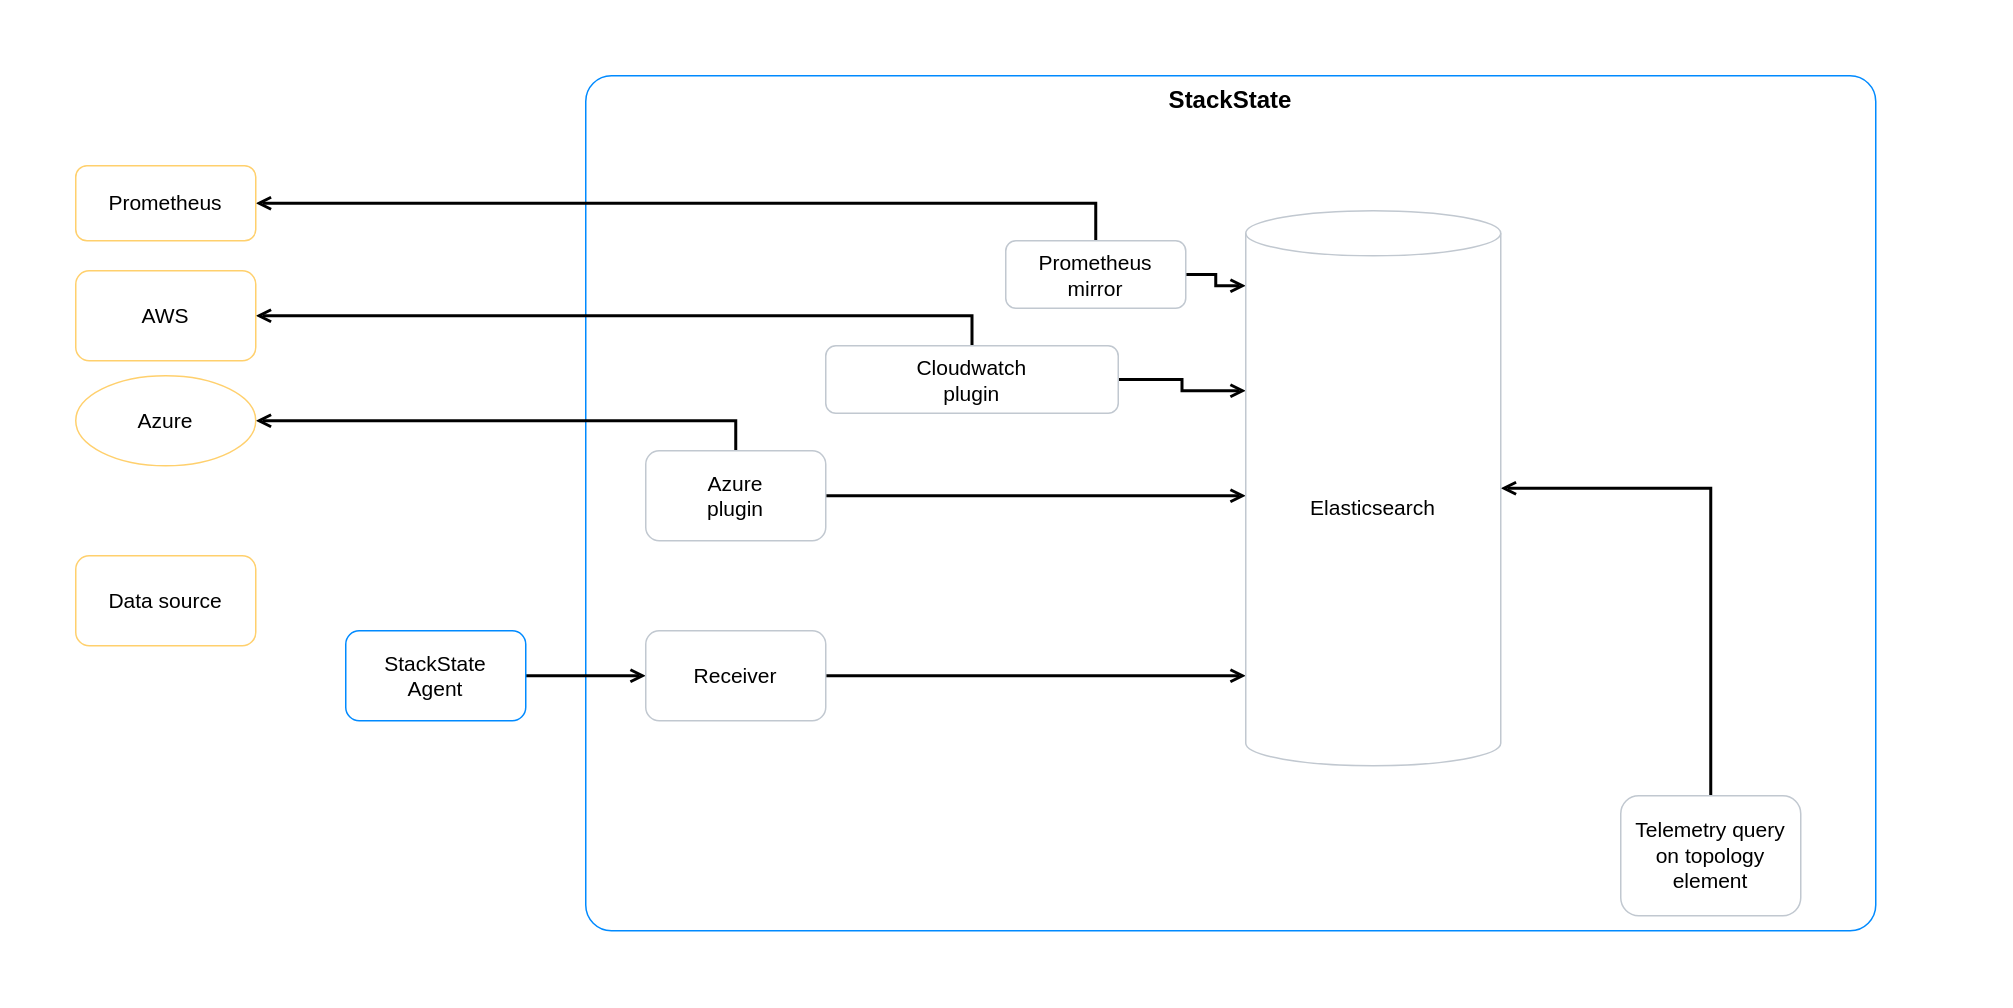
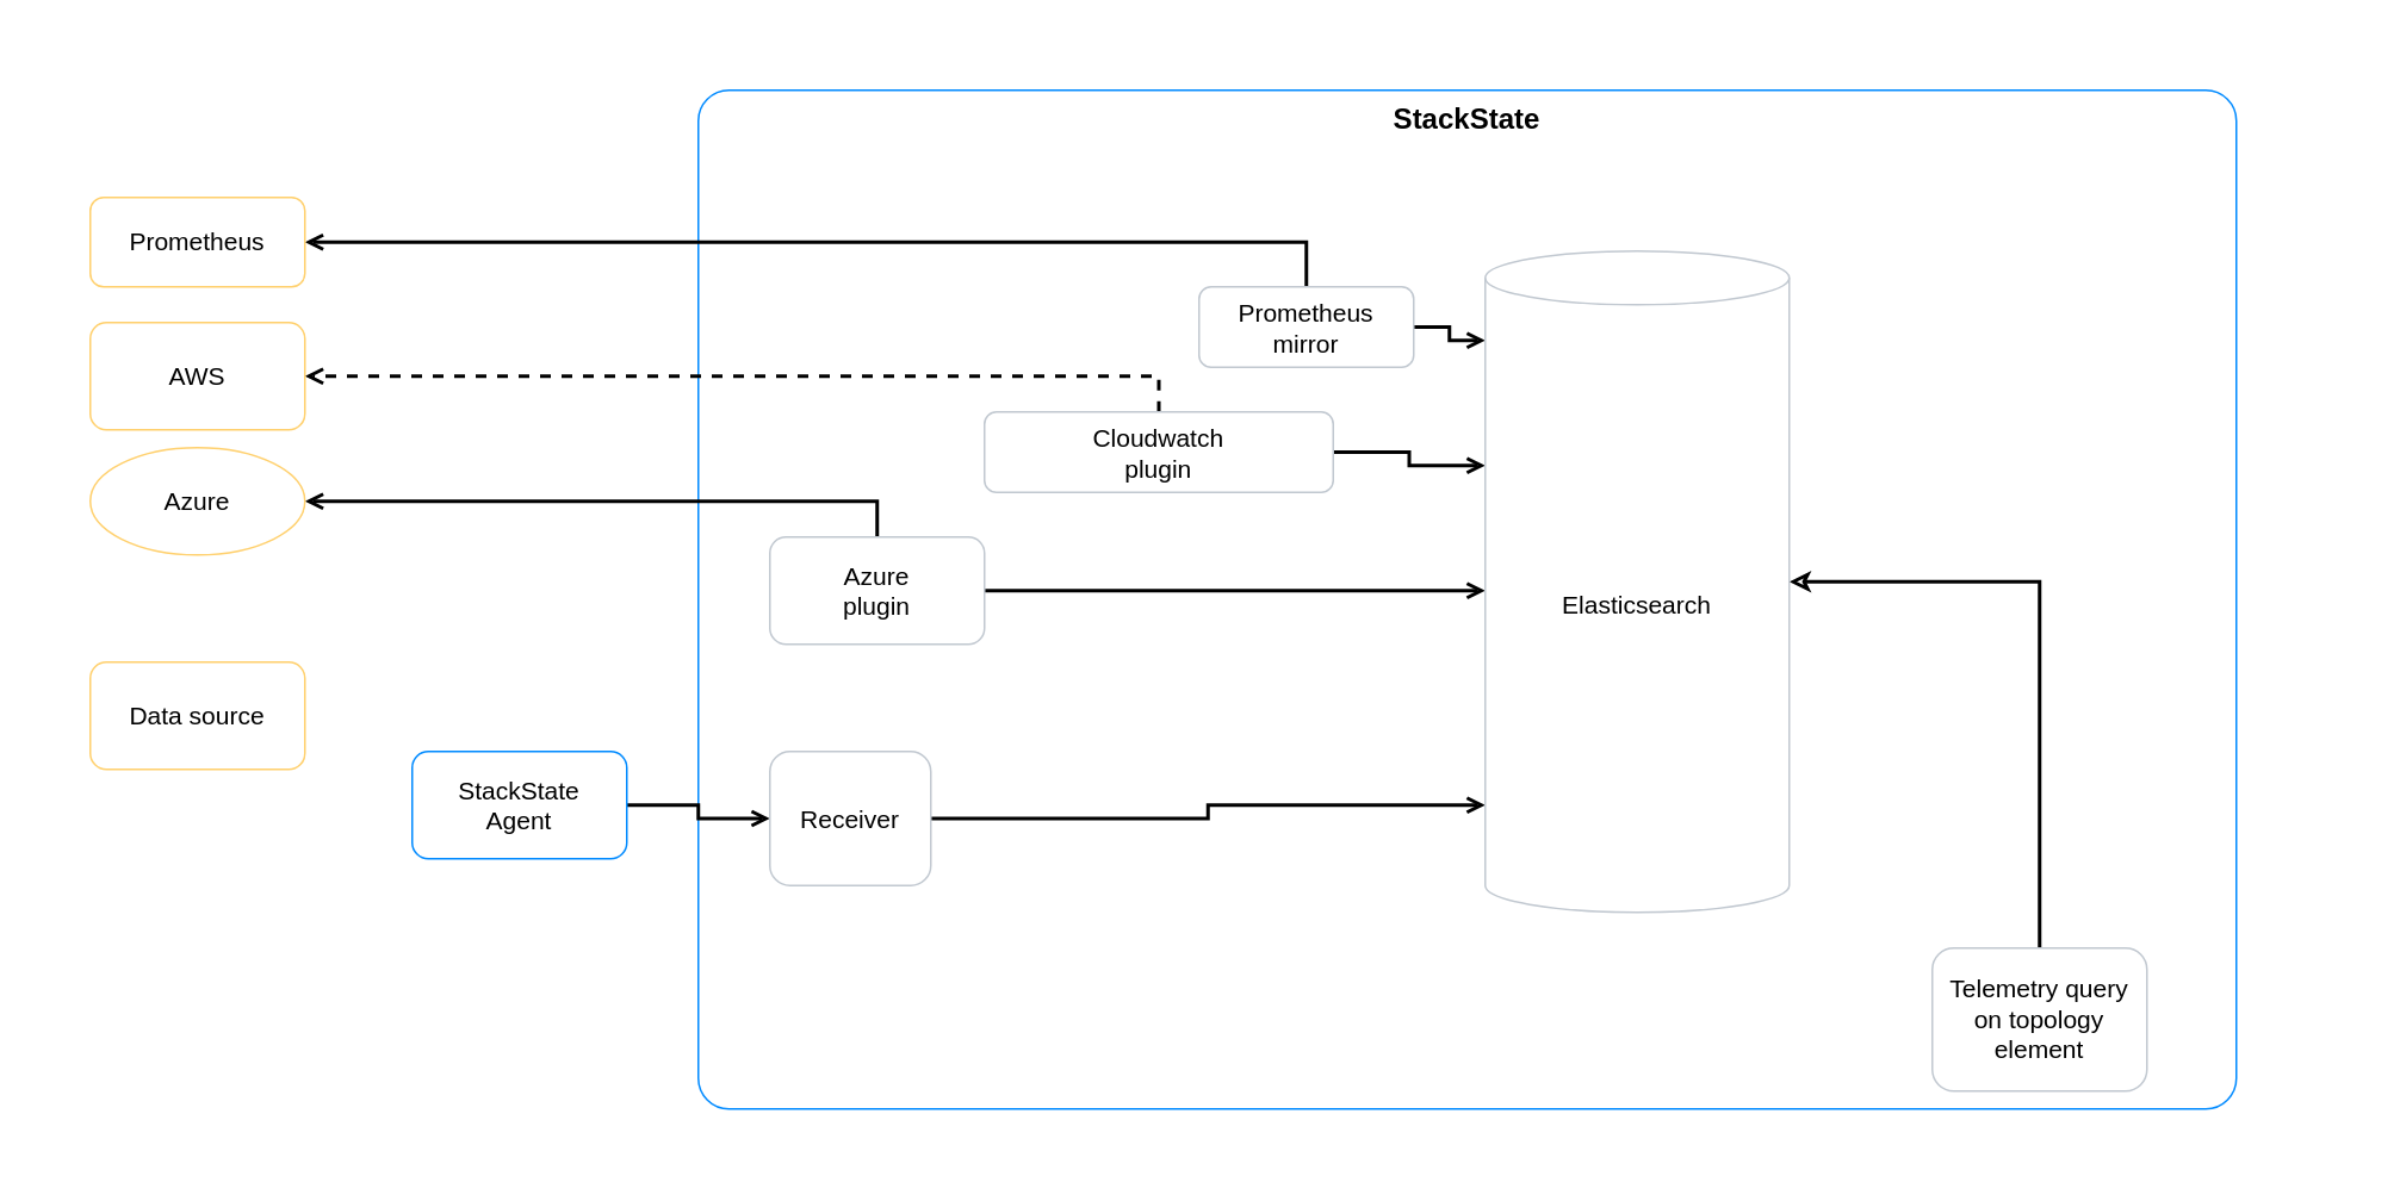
- <mxCell id="9" style="edgeStyle=orthogonalEdgeStyle;rounded=0;orthogonalLoop=1;jettySize=auto;html=1;entryX=1;entryY=0.5;entryDx=0;entryDy=0;fontSize=16;endArrow=open;endFill=0;strokeWidth=2;exitX=0.5;exitY=0;exitDx=0;exitDy=0;" edge="1" parent="1" source="11" target="16"><mxGeometry relative="1" as="geometry" /></mxCell>
+ <mxCell id="9" style="edgeStyle=orthogonalEdgeStyle;rounded=0;orthogonalLoop=1;jettySize=auto;html=1;entryX=1;entryY=0.5;entryDx=0;entryDy=0;fontSize=16;endArrow=open;endFill=0;strokeWidth=2;exitX=0.5;exitY=0;exitDx=0;exitDy=0;dashed=1;" edge="1" parent="1" source="11" target="16"><mxGeometry relative="1" as="geometry" /></mxCell>
- <mxCell id="4" style="edgeStyle=orthogonalEdgeStyle;rounded=0;orthogonalLoop=1;jettySize=auto;html=1;entryX=1;entryY=0.5;entryDx=0;entryDy=0;entryPerimeter=0;fontSize=14;endArrow=open;endFill=0;strokeWidth=2;exitX=0.5;exitY=0;exitDx=0;exitDy=0;" edge="1" parent="1" source="5" target="23"><mxGeometry relative="1" as="geometry" /></mxCell>
+ <mxCell id="4" style="edgeStyle=orthogonalEdgeStyle;rounded=0;orthogonalLoop=1;jettySize=auto;html=1;entryX=1;entryY=0.5;entryDx=0;entryDy=0;entryPerimeter=0;fontSize=14;endArrow=classic;endFill=0;strokeWidth=2;exitX=0.5;exitY=0;exitDx=0;exitDy=0;" edge="1" parent="1" source="5" target="23"><mxGeometry relative="1" as="geometry" /></mxCell>
- <mxCell id="21" value="Receiver" style="rounded=1;whiteSpace=wrap;html=1;strokeColor=#C1C8D0;strokeWidth=1;fontSize=14;" vertex="1" parent="1"><mxGeometry x="430" y="420" width="120" height="60" as="geometry" /></mxCell>
+ <mxCell id="21" value="Receiver" style="rounded=1;whiteSpace=wrap;html=1;strokeColor=#C1C8D0;strokeWidth=1;fontSize=14;" vertex="1" parent="1"><mxGeometry x="430" y="420" width="90" height="75" as="geometry" /></mxCell>
